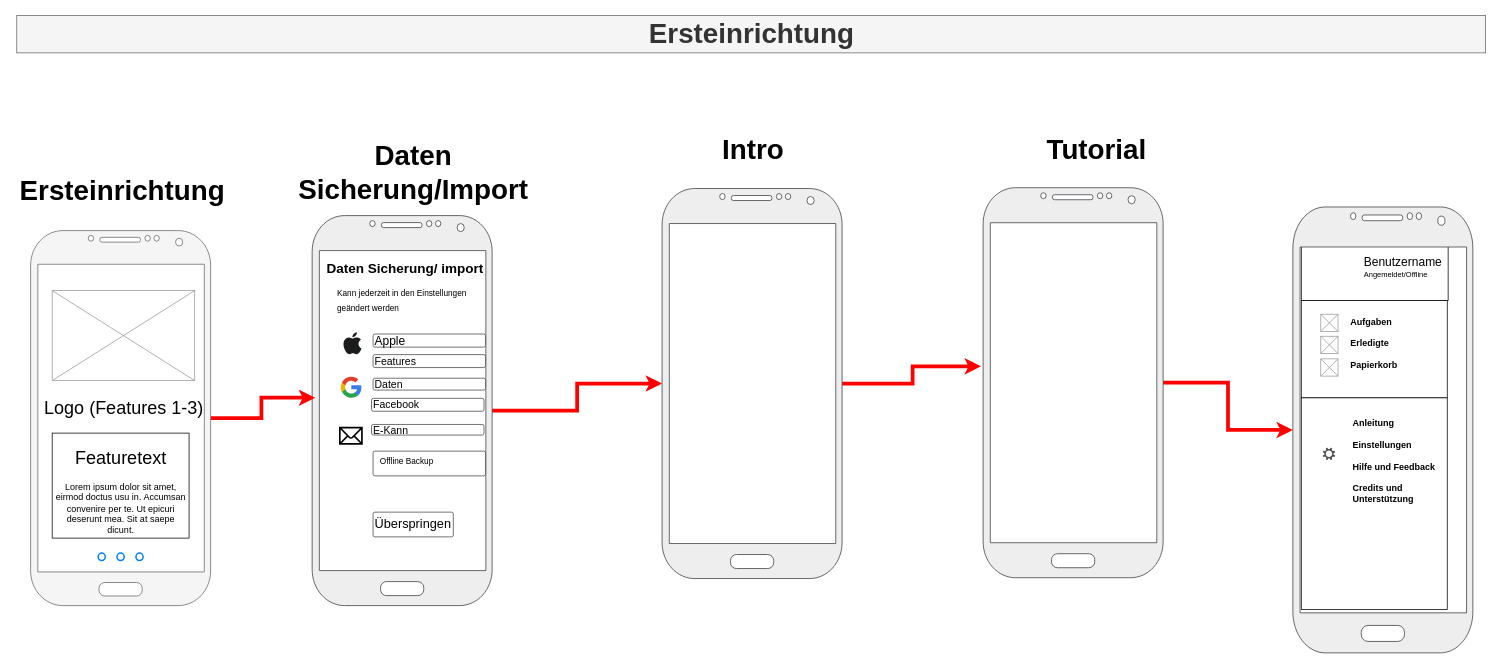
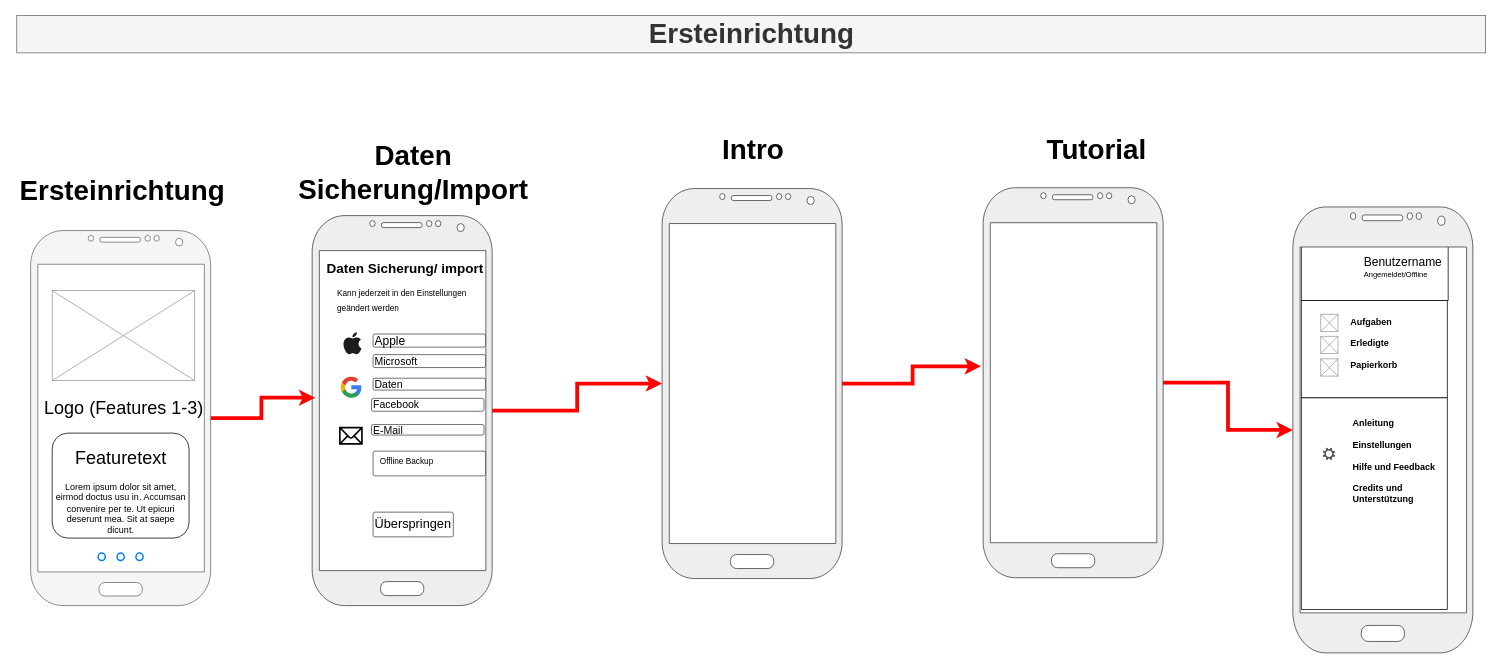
- <mxCell id="18" value="&lt;font style=&quot;font-size: 14px&quot;&gt;Features&lt;/font&gt;" style="strokeWidth=1;html=1;shadow=0;dashed=0;shape=mxgraph.ios.iTextInput;strokeColor=#444444;fontColor=#000000;buttonText=;fontSize=8;fillColor=#ffffff;whiteSpace=wrap;align=left;" vertex="1" parent="1"><mxGeometry x="496.57" y="472.34" width="150" height="17.25" as="geometry" /></mxCell>
+ <mxCell id="18" value="&lt;font style=&quot;font-size: 14px&quot;&gt;Microsoft&lt;/font&gt;" style="strokeWidth=1;html=1;shadow=0;dashed=0;shape=mxgraph.ios.iTextInput;strokeColor=#444444;fontColor=#000000;buttonText=;fontSize=8;fillColor=#ffffff;whiteSpace=wrap;align=left;" vertex="1" parent="1"><mxGeometry x="496.57" y="472.34" width="150" height="17.25" as="geometry" /></mxCell>
- <mxCell id="14" value="&lt;font style=&quot;font-size: 14px&quot;&gt;E-Kann&lt;/font&gt;" style="strokeWidth=1;html=1;shadow=0;dashed=0;shape=mxgraph.ios.iTextInput;strokeColor=#444444;fontColor=#000000;buttonText=;fontSize=8;fillColor=#ffffff;whiteSpace=wrap;align=left;" vertex="1" parent="1"><mxGeometry x="494.5" y="565.45" width="150" height="14.14" as="geometry" /></mxCell>
+ <mxCell id="14" value="&lt;font style=&quot;font-size: 14px&quot;&gt;E-Mail&lt;/font&gt;" style="strokeWidth=1;html=1;shadow=0;dashed=0;shape=mxgraph.ios.iTextInput;strokeColor=#444444;fontColor=#000000;buttonText=;fontSize=8;fillColor=#ffffff;whiteSpace=wrap;align=left;" vertex="1" parent="1"><mxGeometry x="494.5" y="565.45" width="150" height="14.14" as="geometry" /></mxCell>
- <mxCell id="37" value="&lt;h1&gt;&lt;span style=&quot;font-weight: 400&quot;&gt;Featuretext&lt;/span&gt;&lt;/h1&gt;&lt;div&gt;Lorem ipsum dolor sit amet, eirmod doctus usu in. Accumsan convenire per te. Ut epicuri deserunt mea. Sit at saepe dicunt.&lt;br&gt;&lt;/div&gt;" style="whiteSpace=wrap;html=1;rounded=0;" vertex="1" parent="1"><mxGeometry x="68.75" y="576.97" width="182.5" height="140" as="geometry" /></mxCell>
+ <mxCell id="37" value="&lt;h1&gt;&lt;span style=&quot;font-weight: 400&quot;&gt;Featuretext&lt;/span&gt;&lt;/h1&gt;&lt;div&gt;Lorem ipsum dolor sit amet, eirmod doctus usu in. Accumsan convenire per te. Ut epicuri deserunt mea. Sit at saepe dicunt.&lt;br&gt;&lt;/div&gt;" style="rounded=1;whiteSpace=wrap;html=1;" vertex="1" parent="1"><mxGeometry x="68.75" y="576.97" width="182.5" height="140" as="geometry" /></mxCell>
